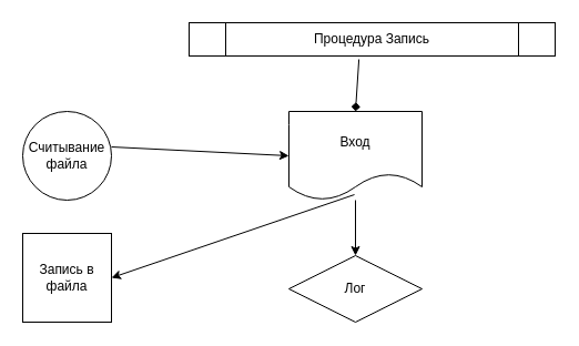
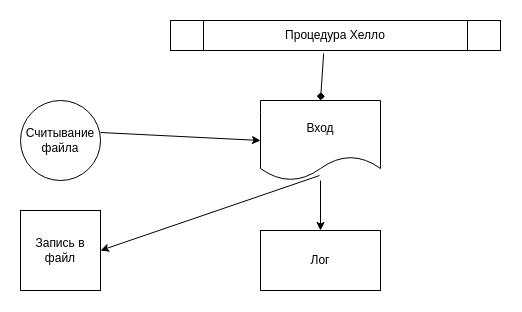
- <mxCell id="2" value="Процедура Запись&lt;br&gt;" style="shape=process;whiteSpace=wrap;html=1;backgroundOutline=1;" vertex="1" parent="1"><mxGeometry x="170" y="20" width="330" height="30" as="geometry" /></mxCell>
+ <mxCell id="2" value="Процедура Хелло&lt;br&gt;" style="shape=process;whiteSpace=wrap;html=1;backgroundOutline=1;" vertex="1" parent="1"><mxGeometry x="170" y="20" width="330" height="30" as="geometry" /></mxCell>
- <mxCell id="4" value="Запись в файла" style="whiteSpace=wrap;html=1;aspect=fixed;" vertex="1" parent="1"><mxGeometry x="20" y="210" width="80" height="80" as="geometry" /></mxCell>
+ <mxCell id="4" value="Запись в файл" style="whiteSpace=wrap;html=1;aspect=fixed;" vertex="1" parent="1"><mxGeometry x="20" y="210" width="80" height="80" as="geometry" /></mxCell>
- <mxCell id="5" value="Лог" style="rhombus;whiteSpace=wrap;html=1;" vertex="1" parent="1"><mxGeometry x="260" y="230" width="120" height="60" as="geometry" /></mxCell>
+ <mxCell id="5" value="Лог" style="rounded=0;whiteSpace=wrap;html=1;" vertex="1" parent="1"><mxGeometry x="260" y="230" width="120" height="60" as="geometry" /></mxCell>
